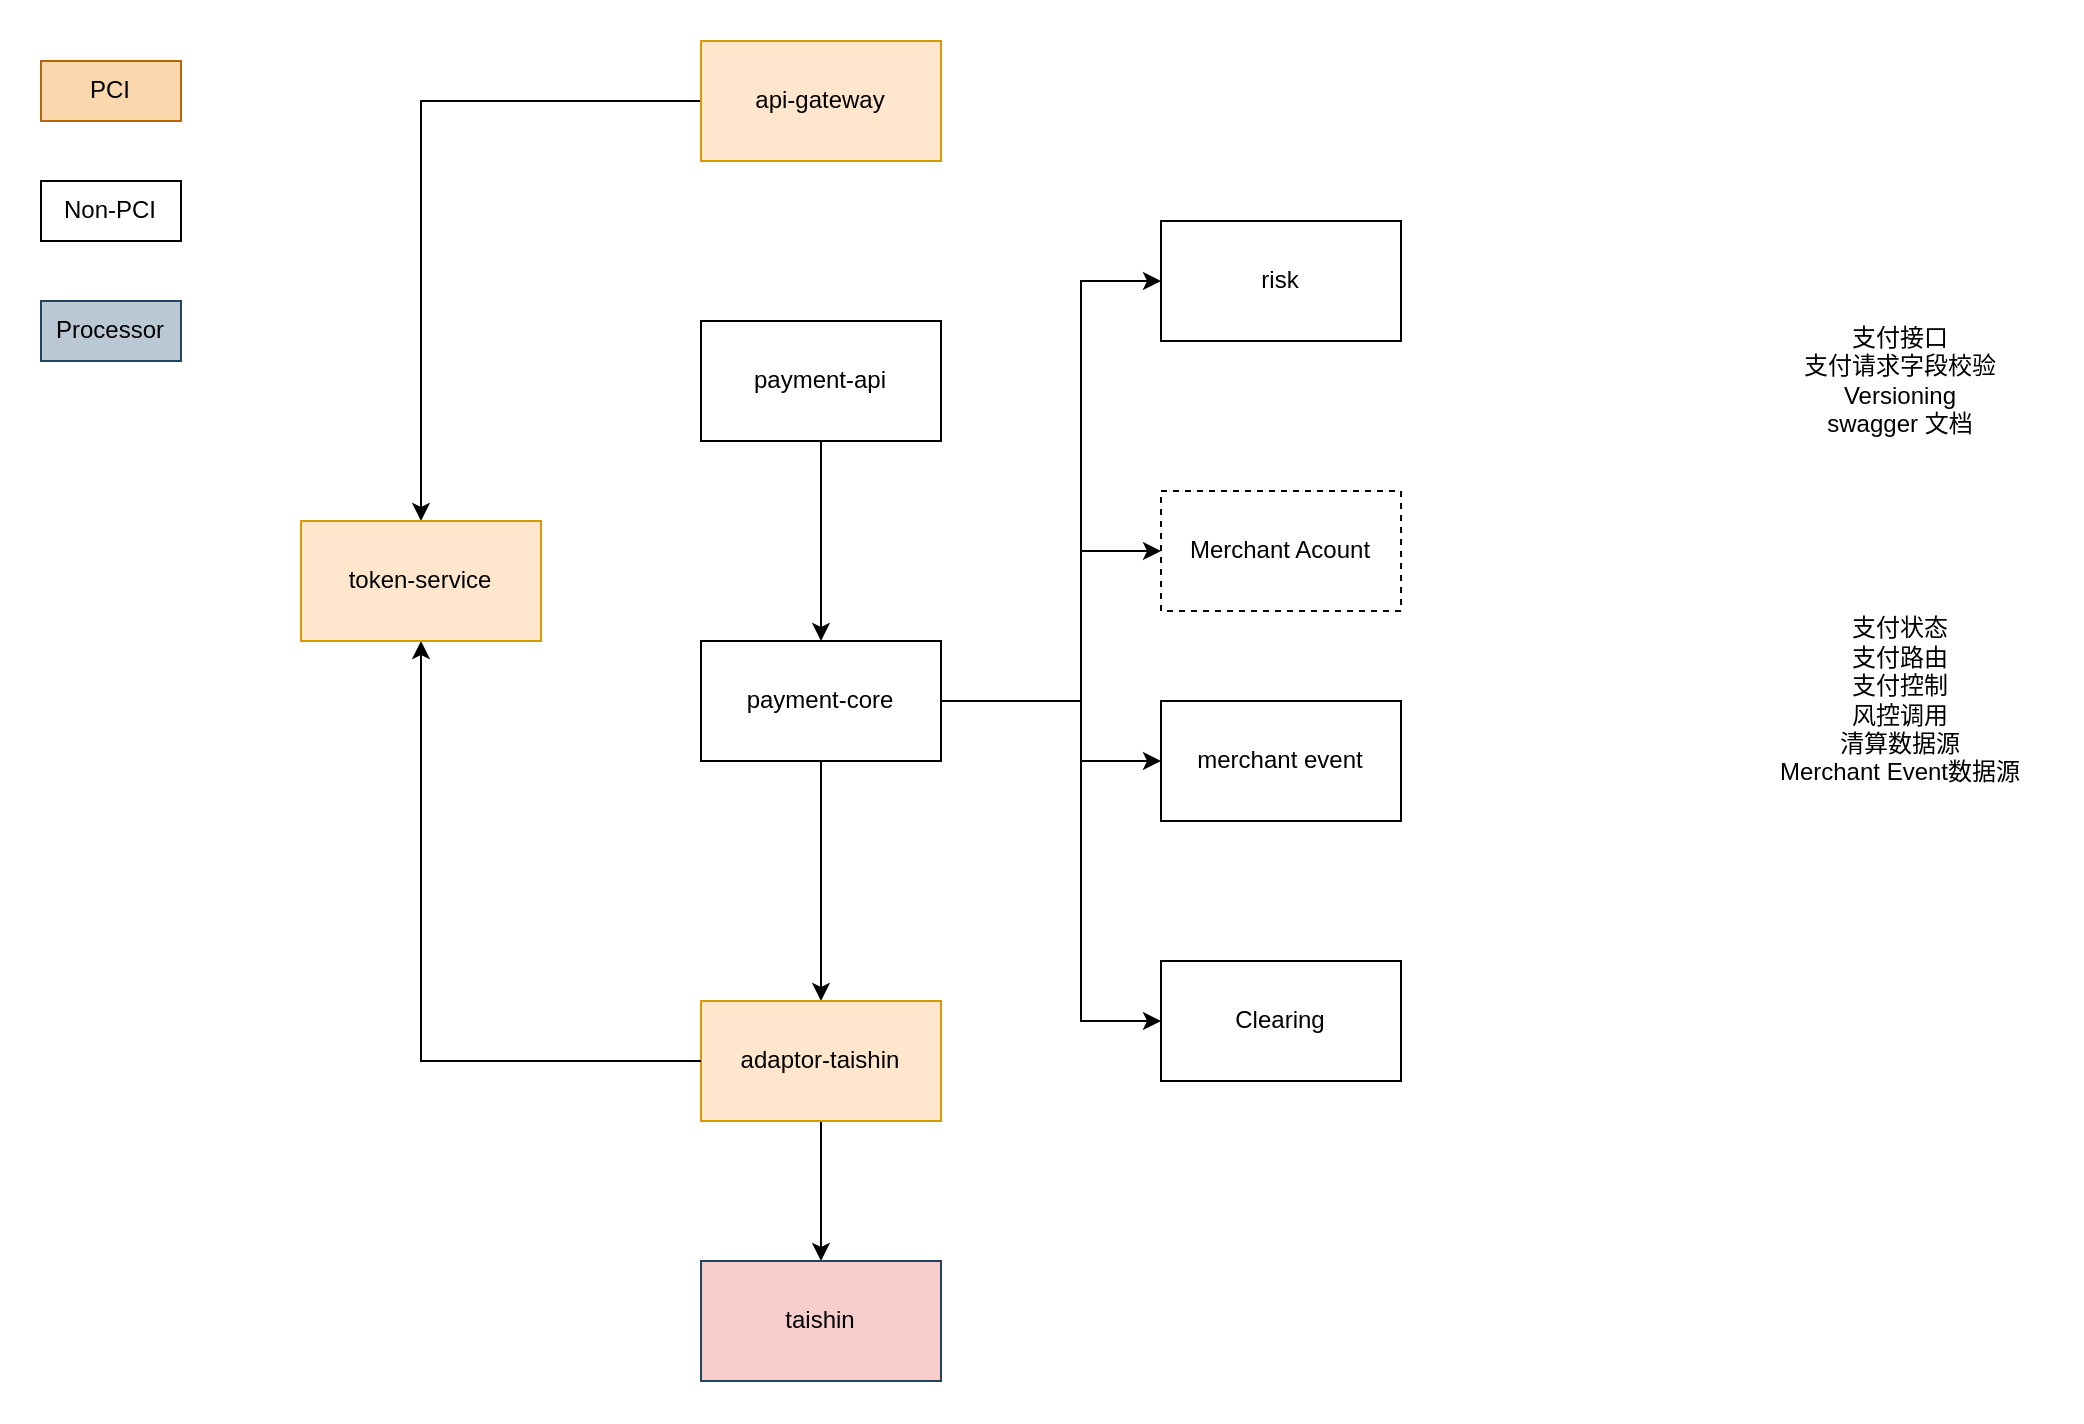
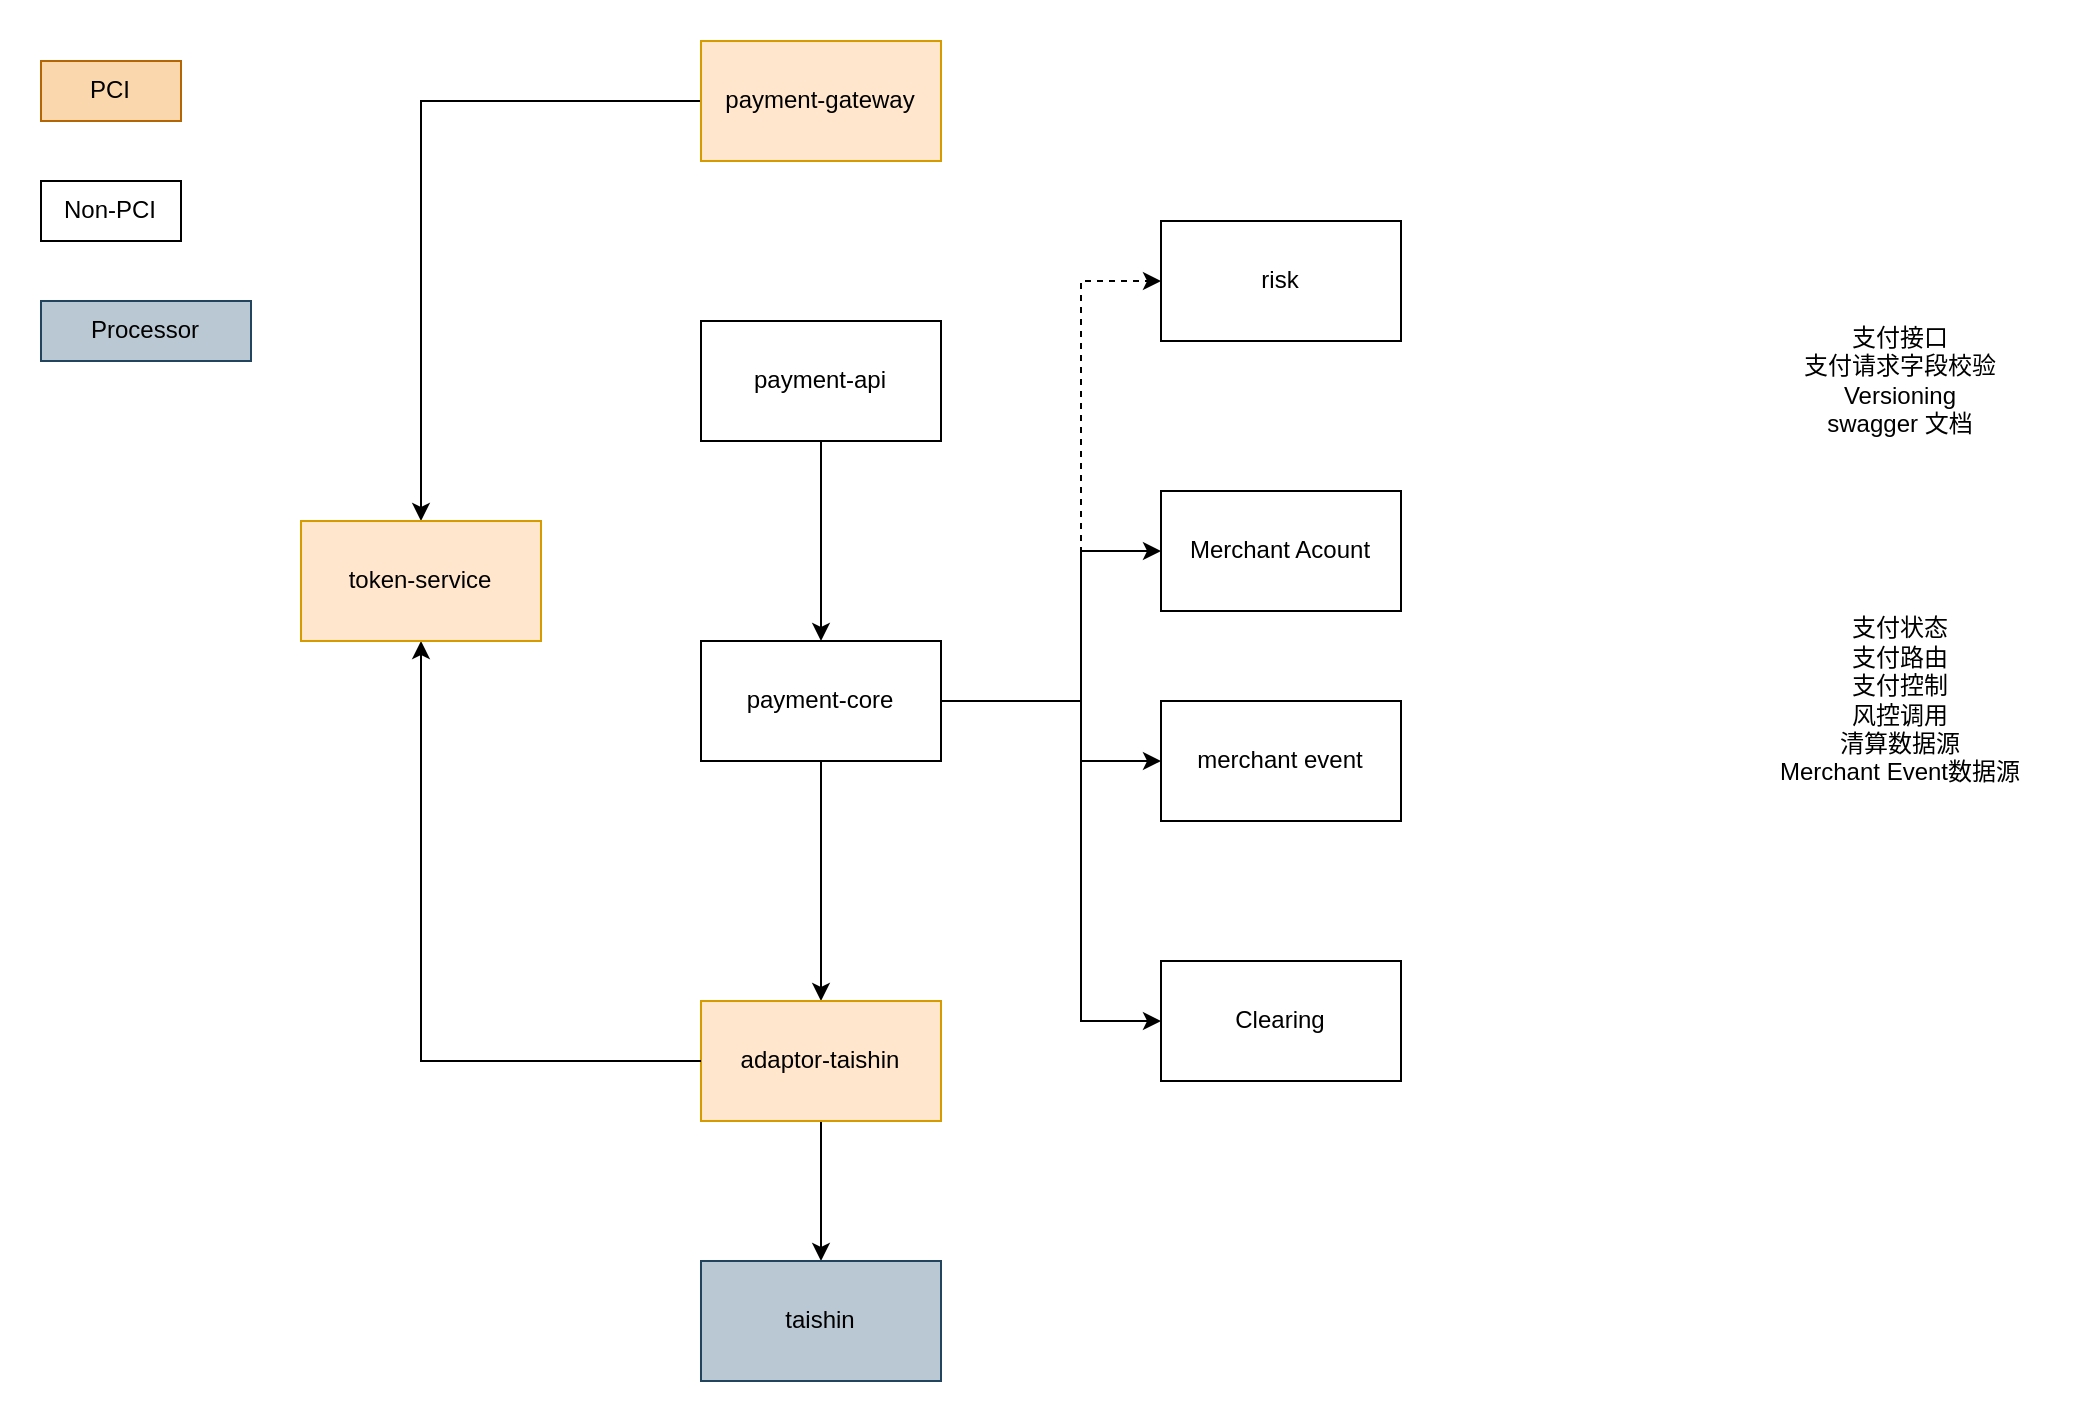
- <mxCell id="3" value="api-gateway" style="rounded=0;whiteSpace=wrap;html=1;fillColor=#ffe6cc;strokeColor=#d79b00;" parent="1" vertex="1"><mxGeometry x="350" y="20" width="120" height="60" as="geometry" /></mxCell>
+ <mxCell id="3" value="payment-gateway" style="rounded=0;whiteSpace=wrap;html=1;fillColor=#ffe6cc;strokeColor=#d79b00;" parent="1" vertex="1"><mxGeometry x="350" y="20" width="120" height="60" as="geometry" /></mxCell>
- <mxCell id="19" value="Processor" style="rounded=0;whiteSpace=wrap;html=1;fillColor=#bac8d3;strokeColor=#23445d;" parent="1" vertex="1"><mxGeometry x="20" y="150" width="70" height="30" as="geometry" /></mxCell>
+ <mxCell id="19" value="Processor" style="rounded=0;whiteSpace=wrap;html=1;fillColor=#bac8d3;strokeColor=#23445d;" parent="1" vertex="1"><mxGeometry x="20" y="150" width="105" height="30" as="geometry" /></mxCell>
- <mxCell id="7" style="edgeStyle=orthogonalEdgeStyle;rounded=0;orthogonalLoop=1;jettySize=auto;html=1;" parent="1" source="11" target="20" edge="1"><mxGeometry relative="1" as="geometry"><Array as="points"><mxPoint x="540" y="350" /><mxPoint x="540" y="140" /></Array></mxGeometry></mxCell>
+ <mxCell id="7" style="edgeStyle=orthogonalEdgeStyle;rounded=0;orthogonalLoop=1;jettySize=auto;html=1;dashed=1;" parent="1" source="11" target="20" edge="1"><mxGeometry relative="1" as="geometry"><Array as="points"><mxPoint x="540" y="350" /><mxPoint x="540" y="140" /></Array></mxGeometry></mxCell>
- <mxCell id="25" value="Merchant Acount" style="rounded=0;whiteSpace=wrap;html=1;dashed=1;" parent="1" vertex="1"><mxGeometry x="580" y="245" width="120" height="60" as="geometry" /></mxCell>
+ <mxCell id="25" value="Merchant Acount" style="rounded=0;whiteSpace=wrap;html=1;" parent="1" vertex="1"><mxGeometry x="580" y="245" width="120" height="60" as="geometry" /></mxCell>
- <mxCell id="15" value="taishin" style="rounded=0;whiteSpace=wrap;html=1;fillColor=#f8cecc;strokeColor=#23445d;" parent="1" vertex="1"><mxGeometry x="350" y="630" width="120" height="60" as="geometry" /></mxCell>
+ <mxCell id="15" value="taishin" style="rounded=0;whiteSpace=wrap;html=1;fillColor=#bac8d3;strokeColor=#23445d;" parent="1" vertex="1"><mxGeometry x="350" y="630" width="120" height="60" as="geometry" /></mxCell>
